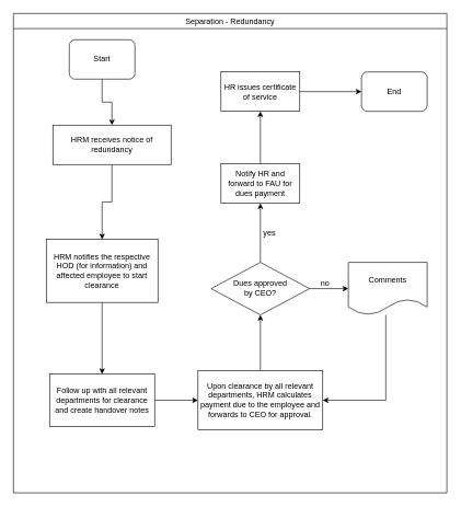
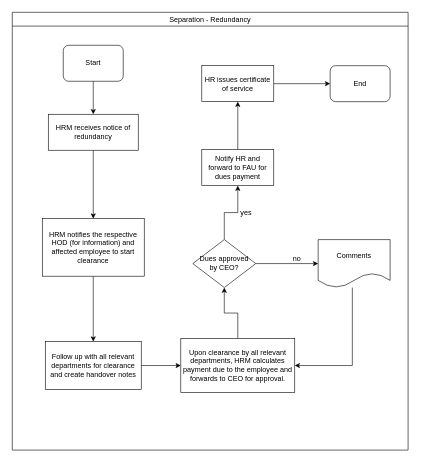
- <mxCell id="3" value="Start" style="rounded=1;whiteSpace=wrap;html=1;" vertex="1" parent="2"><mxGeometry x="85" y="40" width="100" height="60" as="geometry" /></mxCell>
+ <mxCell id="3" value="Start" style="rounded=1;whiteSpace=wrap;html=1;" vertex="1" parent="2"><mxGeometry x="85" y="55" width="100" height="60" as="geometry" /></mxCell>
- <mxCell id="5" value="&lt;span lang=&quot;EN-GB&quot;&gt;HRM receives notice of redundancy &lt;/span&gt;" style="rounded=0;whiteSpace=wrap;html=1;" vertex="1" parent="2"><mxGeometry x="60" y="170" width="180" height="60" as="geometry" /></mxCell>
+ <mxCell id="5" value="&lt;span lang=&quot;EN-GB&quot;&gt;HRM receives notice of redundancy &lt;/span&gt;" style="rounded=0;whiteSpace=wrap;html=1;" vertex="1" parent="2"><mxGeometry x="60" y="170" width="150" height="60" as="geometry" /></mxCell>
- <mxCell id="15" value="&lt;div&gt;Dues approved&lt;/div&gt;&lt;div&gt; by CEO?&lt;/div&gt;" style="rhombus;whiteSpace=wrap;html=1;rounded=0;" vertex="1" parent="2"><mxGeometry x="301" y="379" width="150" height="80" as="geometry" /></mxCell>
+ <mxCell id="15" value="&lt;div&gt;Dues approved&lt;/div&gt;&lt;div&gt; by CEO?&lt;/div&gt;" style="rhombus;whiteSpace=wrap;html=1;rounded=0;" vertex="1" parent="2"><mxGeometry x="301" y="379" width="105" height="80" as="geometry" /></mxCell>
